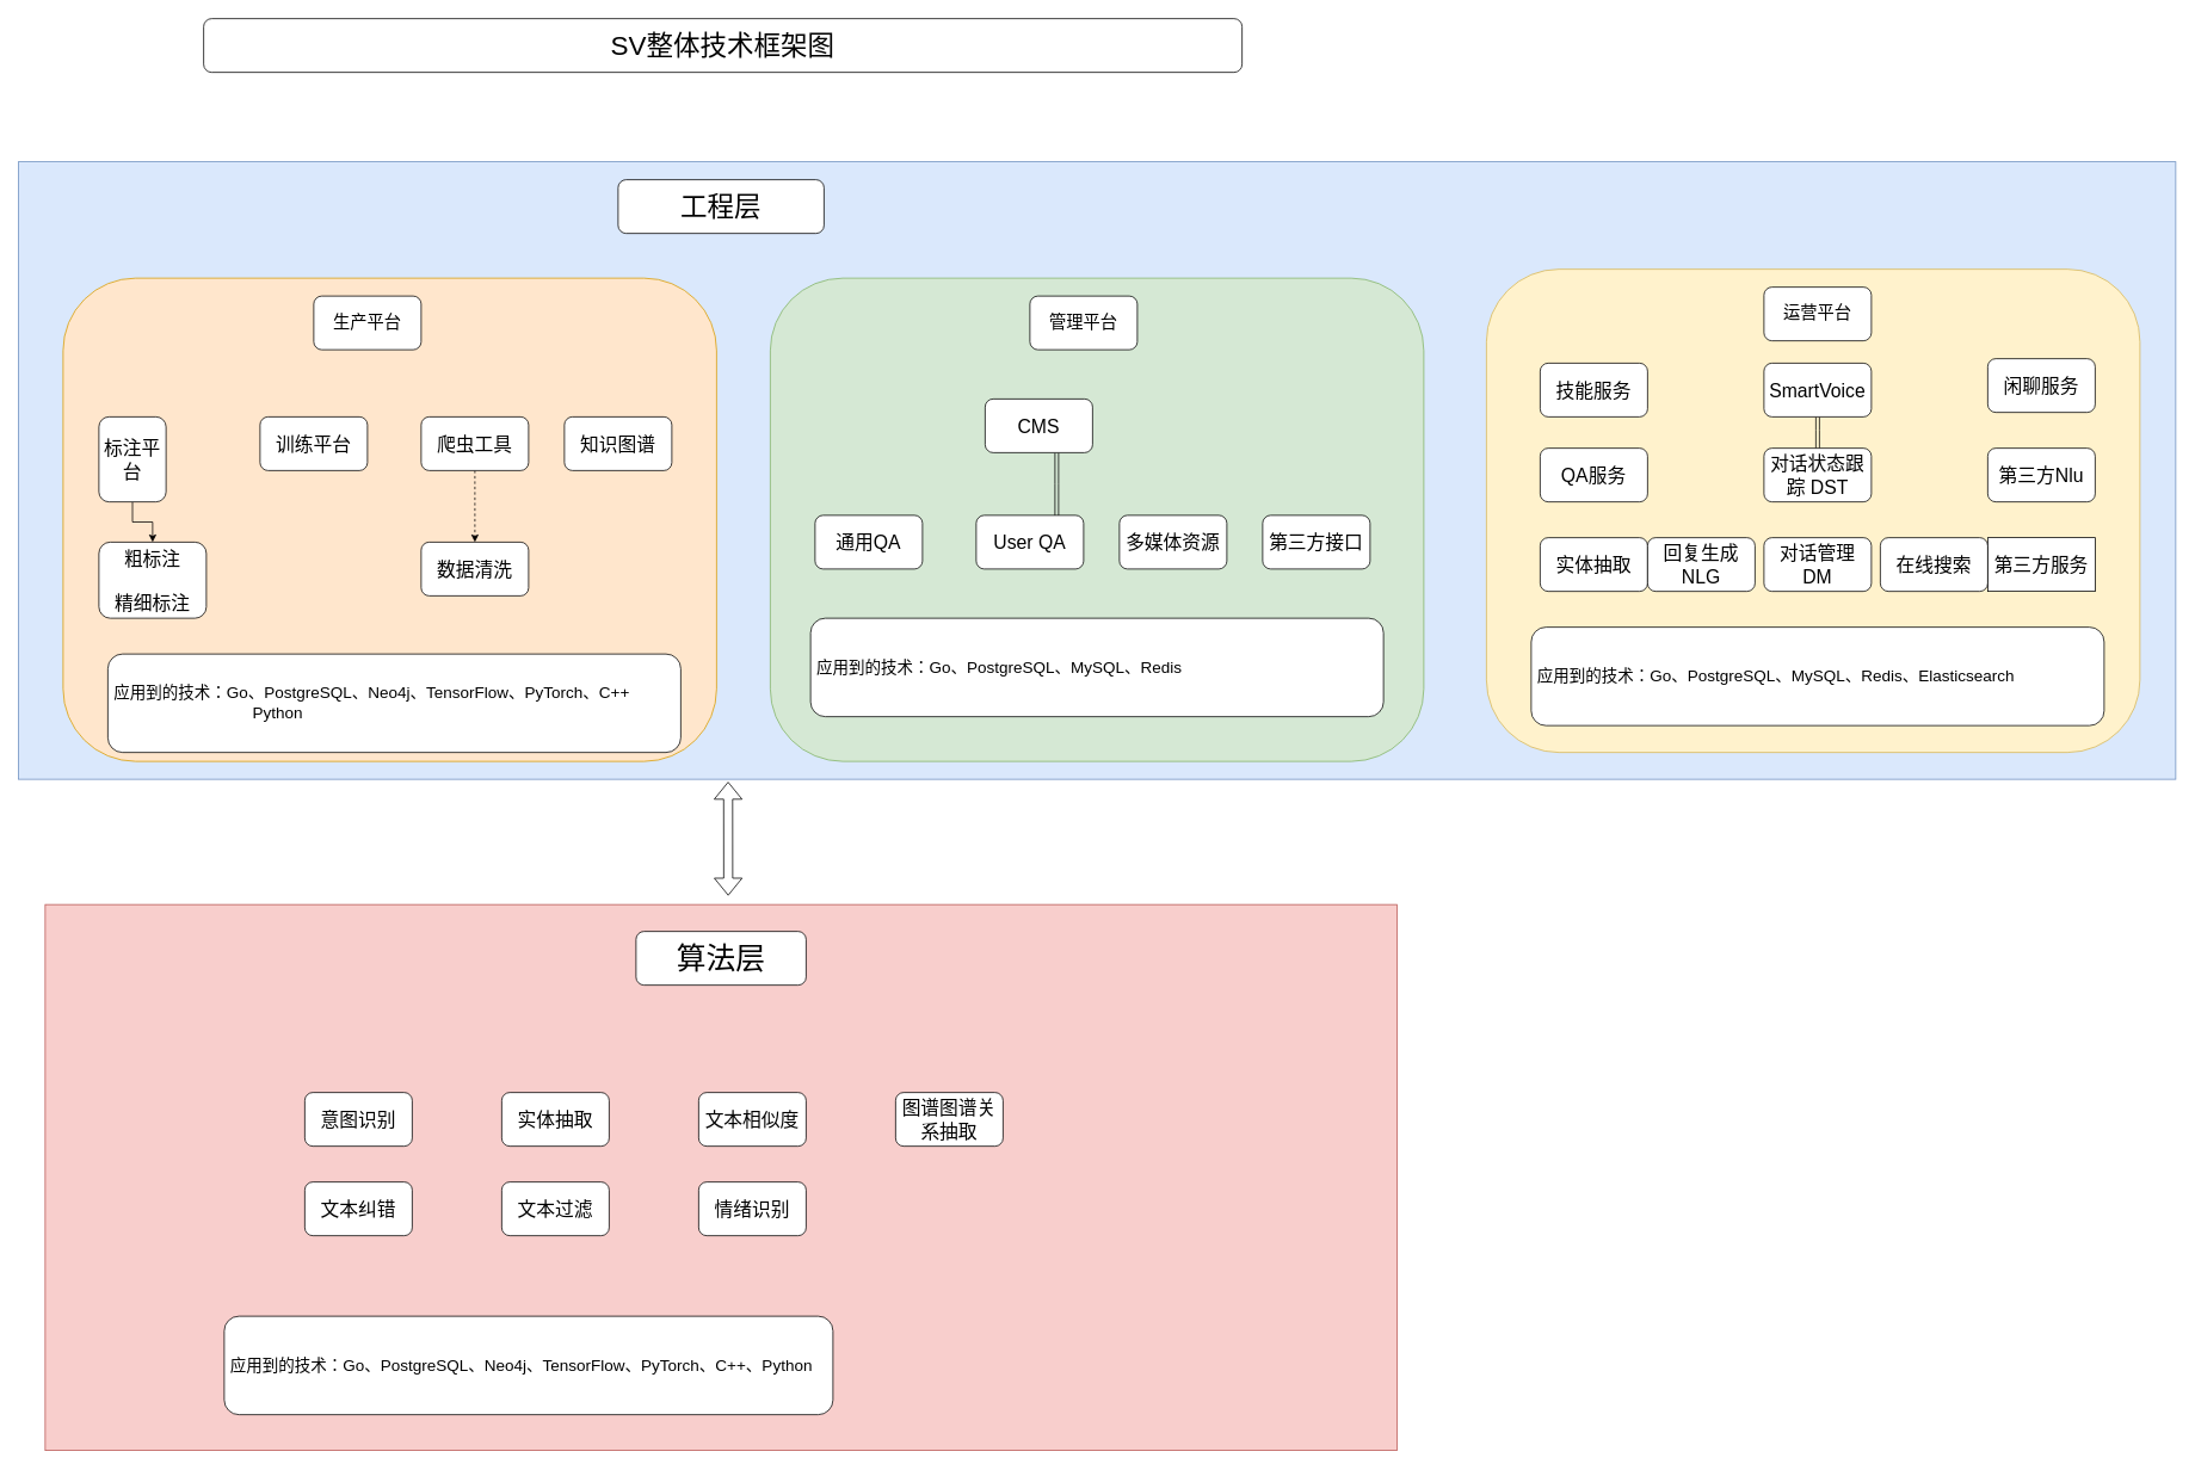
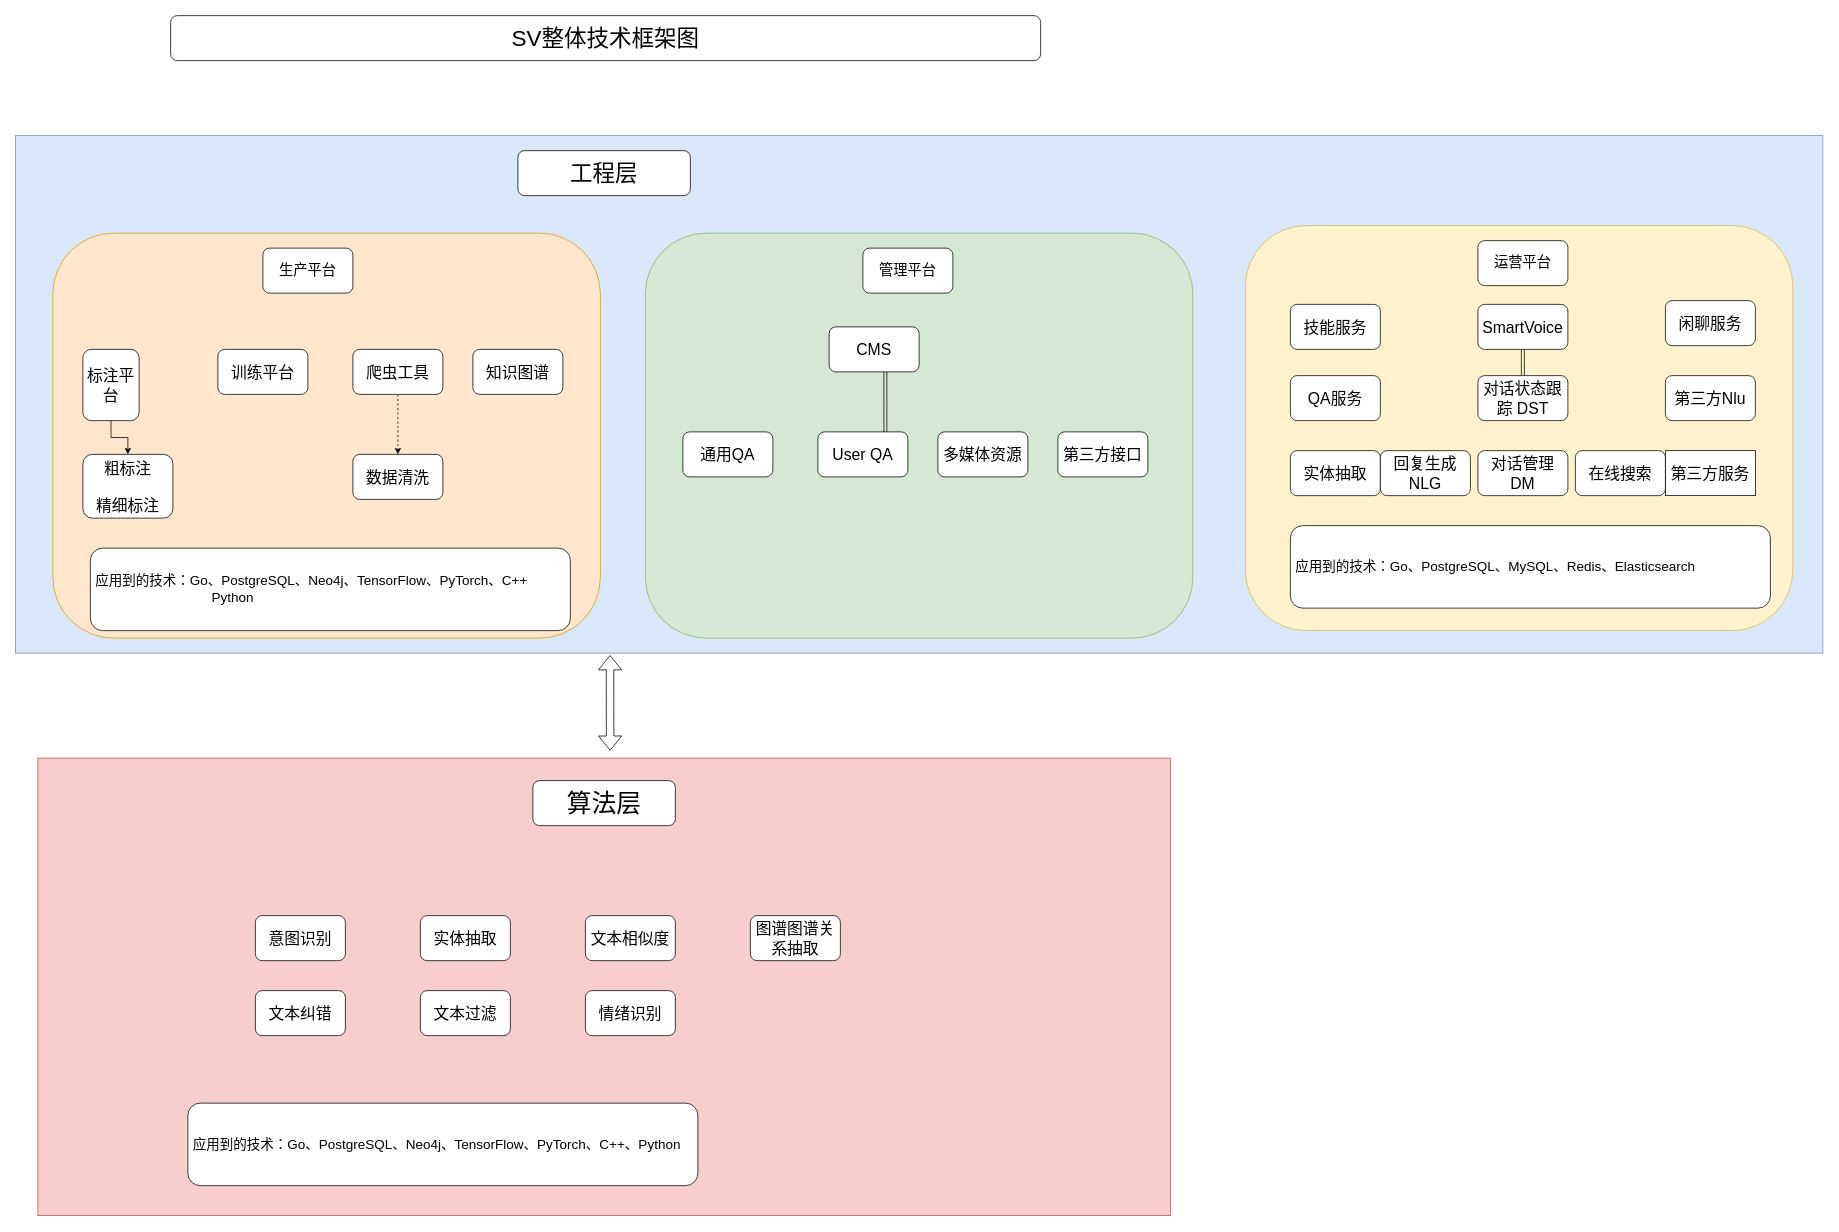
- <mxCell id="21" value="&lt;font style=&quot;font-size: 21px&quot;&gt;CMS&lt;/font&gt;" style="rounded=1;whiteSpace=wrap;html=1;" parent="1" vertex="1"><mxGeometry x="1100" y="445" width="120" height="60" as="geometry" /></mxCell>
+ <mxCell id="21" value="&lt;font style=&quot;font-size: 21px&quot;&gt;CMS&lt;/font&gt;" style="rounded=1;whiteSpace=wrap;html=1;" parent="1" vertex="1"><mxGeometry x="1105" y="435" width="120" height="60" as="geometry" /></mxCell>
- <mxCell id="26" value="&lt;font style=&quot;font-size: 18px&quot;&gt;&amp;nbsp;应用到的技术：Go、PostgreSQL、MySQL、Redis&lt;/font&gt;" style="rounded=1;whiteSpace=wrap;html=1;align=left;" parent="1" vertex="1"><mxGeometry x="905" y="690" width="640" height="110" as="geometry" /></mxCell>
- <mxCell id="30" value="&lt;font style=&quot;font-size: 18px&quot;&gt;&amp;nbsp;应用到的技术：Go、PostgreSQL、MySQL、Redis、&lt;/font&gt;&lt;span style=&quot;font-family: &amp;#34;arial&amp;#34; , sans-serif ; background-color: rgb(255 , 255 , 255)&quot;&gt;&lt;font style=&quot;font-size: 18px&quot;&gt;Elasticsearch&lt;/font&gt;&lt;/span&gt;" style="rounded=1;whiteSpace=wrap;html=1;align=left;" parent="1" vertex="1"><mxGeometry x="1710" y="700" width="640" height="110" as="geometry" /></mxCell>
+ <mxCell id="30" value="&lt;font style=&quot;font-size: 18px&quot;&gt;&amp;nbsp;应用到的技术：Go、PostgreSQL、MySQL、Redis、&lt;/font&gt;&lt;span style=&quot;font-family: &amp;#34;arial&amp;#34; , sans-serif ; background-color: rgb(255 , 255 , 255)&quot;&gt;&lt;font style=&quot;font-size: 18px&quot;&gt;Elasticsearch&lt;/font&gt;&lt;/span&gt;" style="rounded=1;whiteSpace=wrap;html=1;align=left;" parent="1" vertex="1"><mxGeometry x="1720" y="700" width="640" height="110" as="geometry" /></mxCell>
